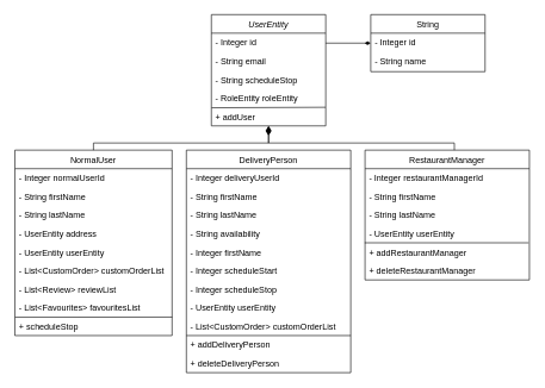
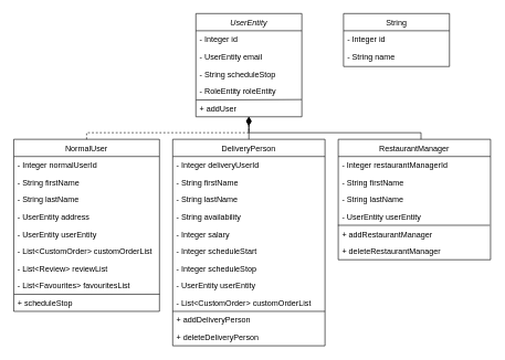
- <mxCell id="38" value="" style="endArrow=diamondThin;shadow=0;strokeWidth=1;rounded=0;endFill=1;edgeStyle=elbowEdgeStyle;elbow=vertical;" parent="1" source="2" target="35" edge="1"><mxGeometry x="0.5" y="41" relative="1" as="geometry"><mxPoint x="390" y="92" as="sourcePoint" /><mxPoint x="550" y="92" as="targetPoint" /><mxPoint x="-40" y="32" as="offset" /></mxGeometry></mxCell>
- <mxCell id="4" value="- String email" style="text;align=left;verticalAlign=top;spacingLeft=4;spacingRight=4;overflow=hidden;rotatable=0;points=[[0,0.5],[1,0.5]];portConstraint=eastwest;rounded=0;shadow=0;html=0;" parent="2" vertex="1"><mxGeometry y="52" width="160" height="26" as="geometry" /></mxCell>
+ <mxCell id="4" value="- UserEntity email" style="text;align=left;verticalAlign=top;spacingLeft=4;spacingRight=4;overflow=hidden;rotatable=0;points=[[0,0.5],[1,0.5]];portConstraint=eastwest;rounded=0;shadow=0;html=0;" parent="2" vertex="1"><mxGeometry y="52" width="160" height="26" as="geometry" /></mxCell>
- <mxCell id="20" value="" style="endArrow=diamondThin;endSize=10;endFill=1;shadow=0;strokeWidth=1;rounded=0;edgeStyle=elbowEdgeStyle;elbow=vertical;" parent="1" source="9" target="2" edge="1"><mxGeometry width="160" relative="1" as="geometry"><mxPoint x="210" y="103" as="sourcePoint" /><mxPoint x="210" y="103" as="targetPoint" /><Array as="points"><mxPoint x="250" y="200" /></Array></mxGeometry></mxCell>
+ <mxCell id="20" value="" style="endArrow=diamondThin;endSize=10;endFill=1;shadow=0;strokeWidth=1;rounded=0;edgeStyle=elbowEdgeStyle;elbow=vertical;dashed=1;" parent="1" source="9" target="2" edge="1"><mxGeometry width="160" relative="1" as="geometry"><mxPoint x="210" y="103" as="sourcePoint" /><mxPoint x="210" y="103" as="targetPoint" /><Array as="points"><mxPoint x="250" y="200" /></Array></mxGeometry></mxCell>
+ <mxCell id="34" value="" style="endArrow=diamondThin;endSize=10;endFill=1;shadow=0;strokeWidth=1;rounded=0;edgeStyle=elbowEdgeStyle;elbow=vertical;" parent="1" source="21" target="2" edge="1"><mxGeometry width="160" relative="1" as="geometry"><mxPoint x="220" y="273" as="sourcePoint" /><mxPoint x="320" y="171" as="targetPoint" /><Array as="points"><mxPoint x="375" y="180" /></Array></mxGeometry></mxCell>
- <mxCell id="26" value="- Integer firstName" style="text;align=left;verticalAlign=top;spacingLeft=4;spacingRight=4;overflow=hidden;rotatable=0;points=[[0,0.5],[1,0.5]];portConstraint=eastwest;" parent="21" vertex="1"><mxGeometry y="130" width="230" height="26" as="geometry" /></mxCell>
+ <mxCell id="26" value="- Integer salary" style="text;align=left;verticalAlign=top;spacingLeft=4;spacingRight=4;overflow=hidden;rotatable=0;points=[[0,0.5],[1,0.5]];portConstraint=eastwest;" parent="21" vertex="1"><mxGeometry y="130" width="230" height="26" as="geometry" /></mxCell>
